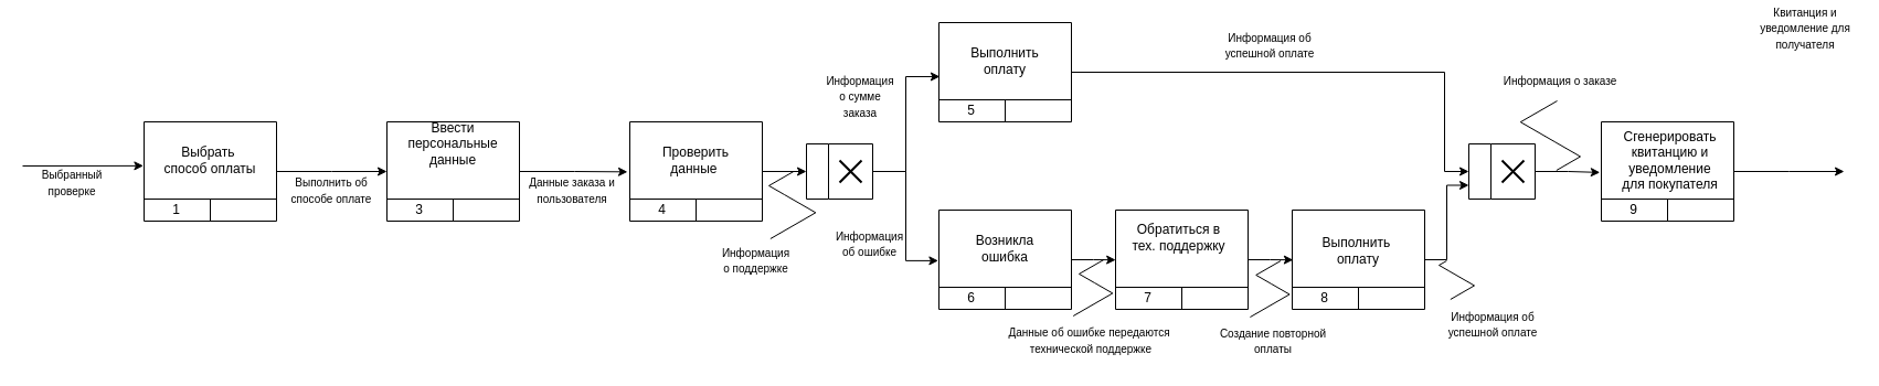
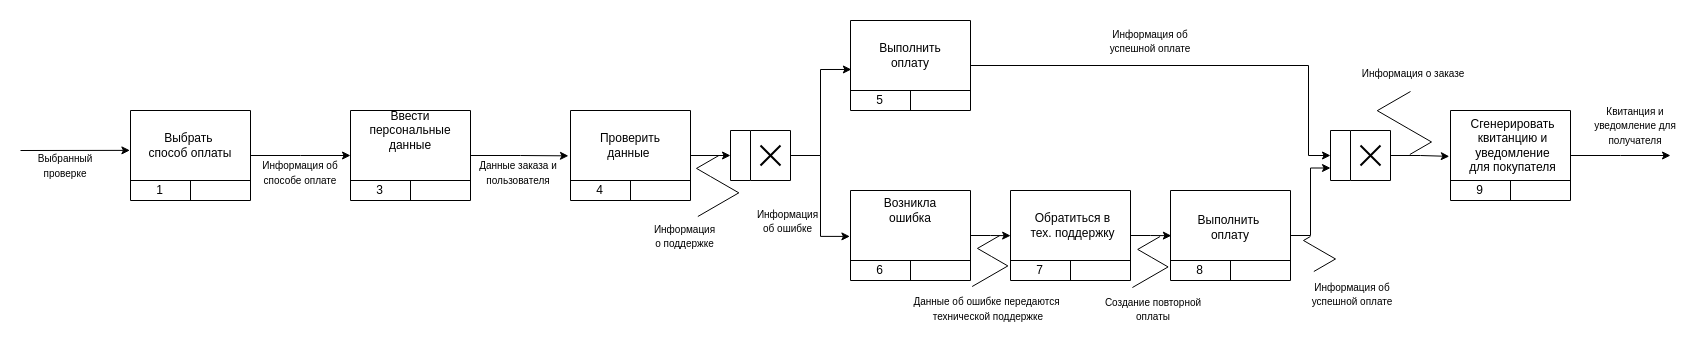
- <mxCell id="60" value="&lt;font style=&quot;font-size: 10px;&quot;&gt;Квитанция и уведомление для получателя&lt;/font&gt;" style="text;strokeColor=none;align=center;fillColor=none;html=1;verticalAlign=middle;whiteSpace=wrap;rounded=0;" parent="1" vertex="1"><mxGeometry x="1590" y="10" width="90" height="30" as="geometry" /></mxCell>
+ <mxCell id="60" value="&lt;font style=&quot;font-size: 10px;&quot;&gt;Квитанция и уведомление для получателя&lt;/font&gt;" style="text;strokeColor=none;align=center;fillColor=none;html=1;verticalAlign=middle;whiteSpace=wrap;rounded=0;" parent="1" vertex="1"><mxGeometry x="1590" y="110" width="90" height="30" as="geometry" /></mxCell>
- <mxCell id="63" value="&lt;span style=&quot;caret-color: rgb(0, 0, 0); color: rgb(0, 0, 0); font-family: Helvetica; font-size: 10px; font-style: normal; font-variant-caps: normal; font-weight: 400; letter-spacing: normal; text-indent: 0px; text-transform: none; white-space: normal; word-spacing: 0px; -webkit-text-stroke-width: 0px; background-color: rgb(255, 255, 255); text-decoration: none; float: none; display: inline !important;&quot;&gt;Информация о сумме заказа&lt;/span&gt;" style="text;whiteSpace=wrap;html=1;align=center;" vertex="1" parent="1"><mxGeometry x="745" y="59" width="68" height="51" as="geometry" /></mxCell>
- <mxCell id="61" value="&lt;font size=&quot;1&quot;&gt;Выполнить об&lt;/font&gt;&lt;div&gt;&lt;font size=&quot;1&quot;&gt;способе оплате&lt;/font&gt;&lt;/div&gt;" style="text;strokeColor=none;align=center;fillColor=none;html=1;verticalAlign=middle;whiteSpace=wrap;rounded=0;" vertex="1" parent="1"><mxGeometry x="255" y="157" width="90" height="30" as="geometry" /></mxCell>
+ <mxCell id="61" value="&lt;font size=&quot;1&quot;&gt;Информация об&lt;/font&gt;&lt;div&gt;&lt;font size=&quot;1&quot;&gt;способе оплате&lt;/font&gt;&lt;/div&gt;" style="text;strokeColor=none;align=center;fillColor=none;html=1;verticalAlign=middle;whiteSpace=wrap;rounded=0;" vertex="1" parent="1"><mxGeometry x="255" y="157" width="90" height="30" as="geometry" /></mxCell>
- <mxCell id="39" value="Обратиться в тех. поддержку" style="text;strokeColor=none;align=center;fillColor=none;html=1;verticalAlign=middle;whiteSpace=wrap;rounded=0;" parent="1" vertex="1"><mxGeometry x="1020" y="200" width="95" height="30" as="geometry" /></mxCell>
+ <mxCell id="39" value="Обратиться в тех. поддержку" style="text;strokeColor=none;align=center;fillColor=none;html=1;verticalAlign=middle;whiteSpace=wrap;rounded=0;" parent="1" vertex="1"><mxGeometry x="1025" y="210" width="95" height="30" as="geometry" /></mxCell>
- <mxCell id="34" value="Возникла ошибка" style="text;strokeColor=none;align=center;fillColor=none;html=1;verticalAlign=middle;whiteSpace=wrap;rounded=0;" parent="1" vertex="1"><mxGeometry x="865" y="210" width="90" height="30" as="geometry" /></mxCell>
+ <mxCell id="34" value="Возникла ошибка" style="text;strokeColor=none;align=center;fillColor=none;html=1;verticalAlign=middle;whiteSpace=wrap;rounded=0;" parent="1" vertex="1"><mxGeometry x="865" y="195" width="90" height="30" as="geometry" /></mxCell>
